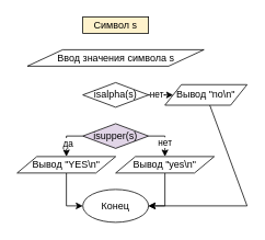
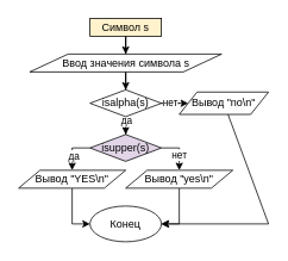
+ <mxCell id="2" style="edgeStyle=orthogonalEdgeStyle;rounded=0;orthogonalLoop=1;jettySize=auto;html=1;entryX=0.5;entryY=0;entryDx=0;entryDy=0;" edge="1" parent="1" source="3" target="5"><mxGeometry relative="1" as="geometry" /></mxCell>
+ <mxCell id="4" style="edgeStyle=orthogonalEdgeStyle;rounded=0;orthogonalLoop=1;jettySize=auto;html=1;entryX=0.5;entryY=0;entryDx=0;entryDy=0;" edge="1" parent="1" source="5" target="10"><mxGeometry relative="1" as="geometry" /></mxCell>
+ <mxCell id="7" style="edgeStyle=orthogonalEdgeStyle;rounded=0;orthogonalLoop=1;jettySize=auto;html=1;entryX=0.5;entryY=0;entryDx=0;entryDy=0;" edge="1" parent="1" source="10" target="15"><mxGeometry relative="1" as="geometry" /></mxCell>
+ <mxCell id="8" value="да" style="edgeLabel;html=1;align=center;verticalAlign=middle;resizable=0;points=[];" vertex="1" connectable="0" parent="7"><mxGeometry x="0.533" y="1" relative="1" as="geometry"><mxPoint x="-1" y="-2" as="offset" /></mxGeometry></mxCell>
